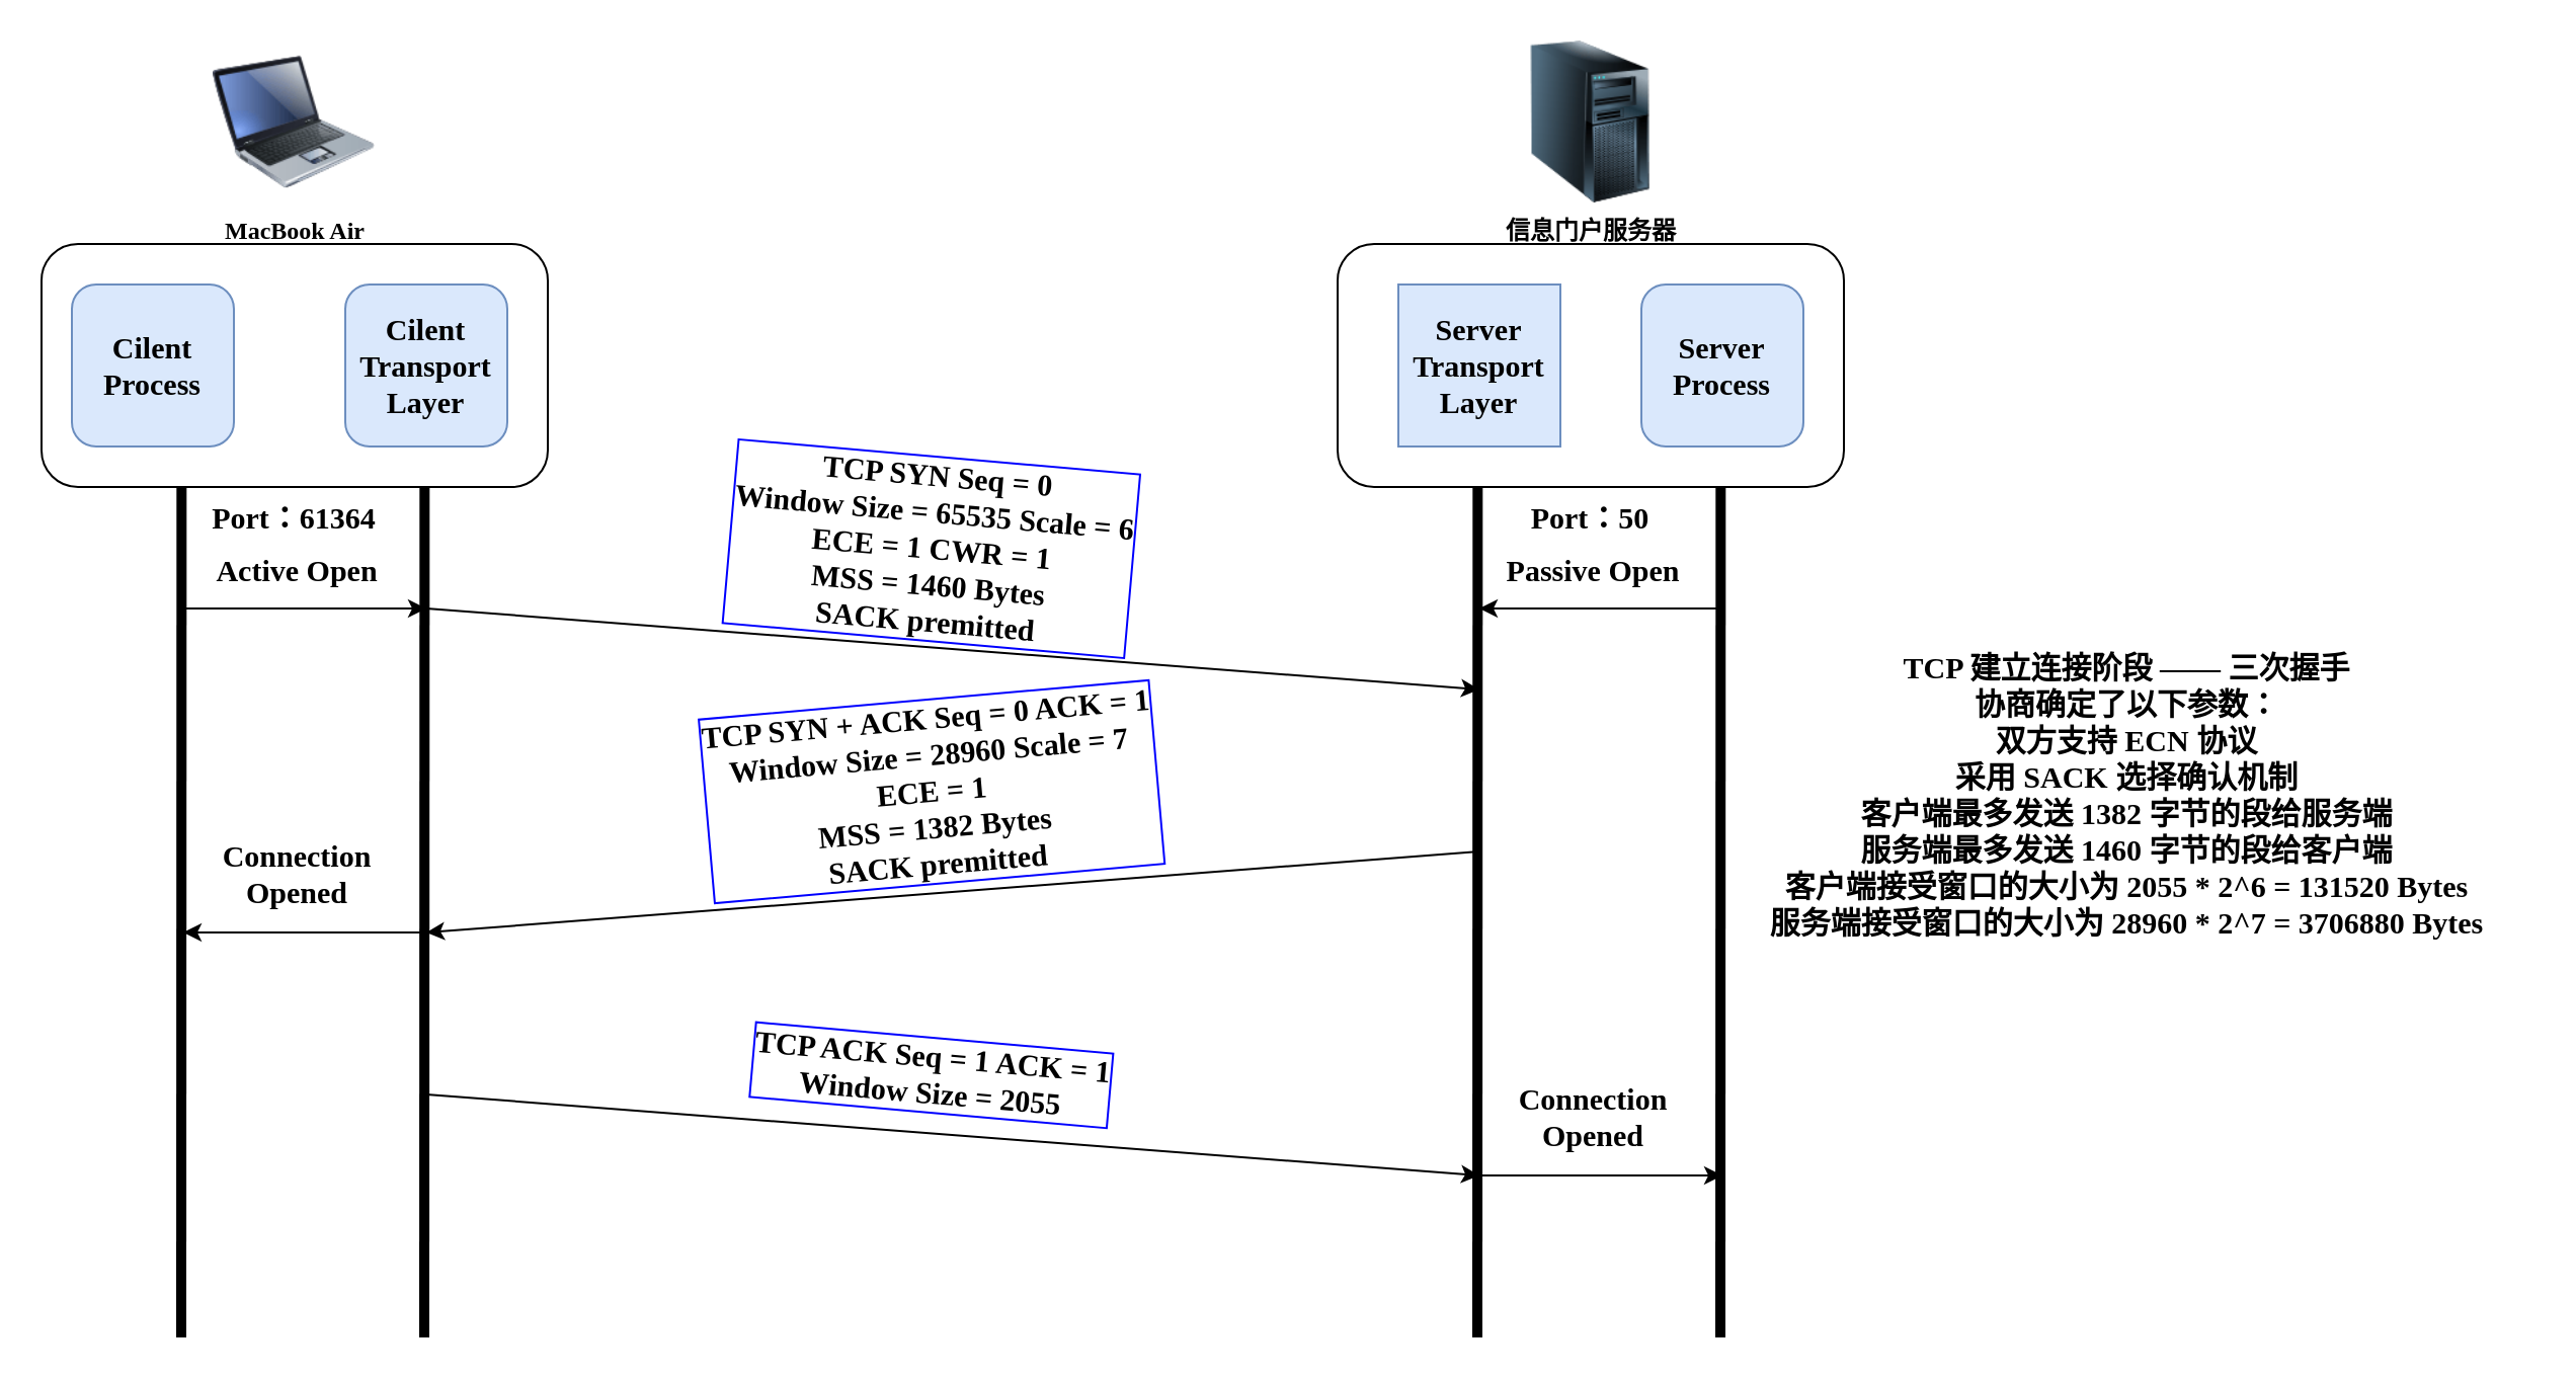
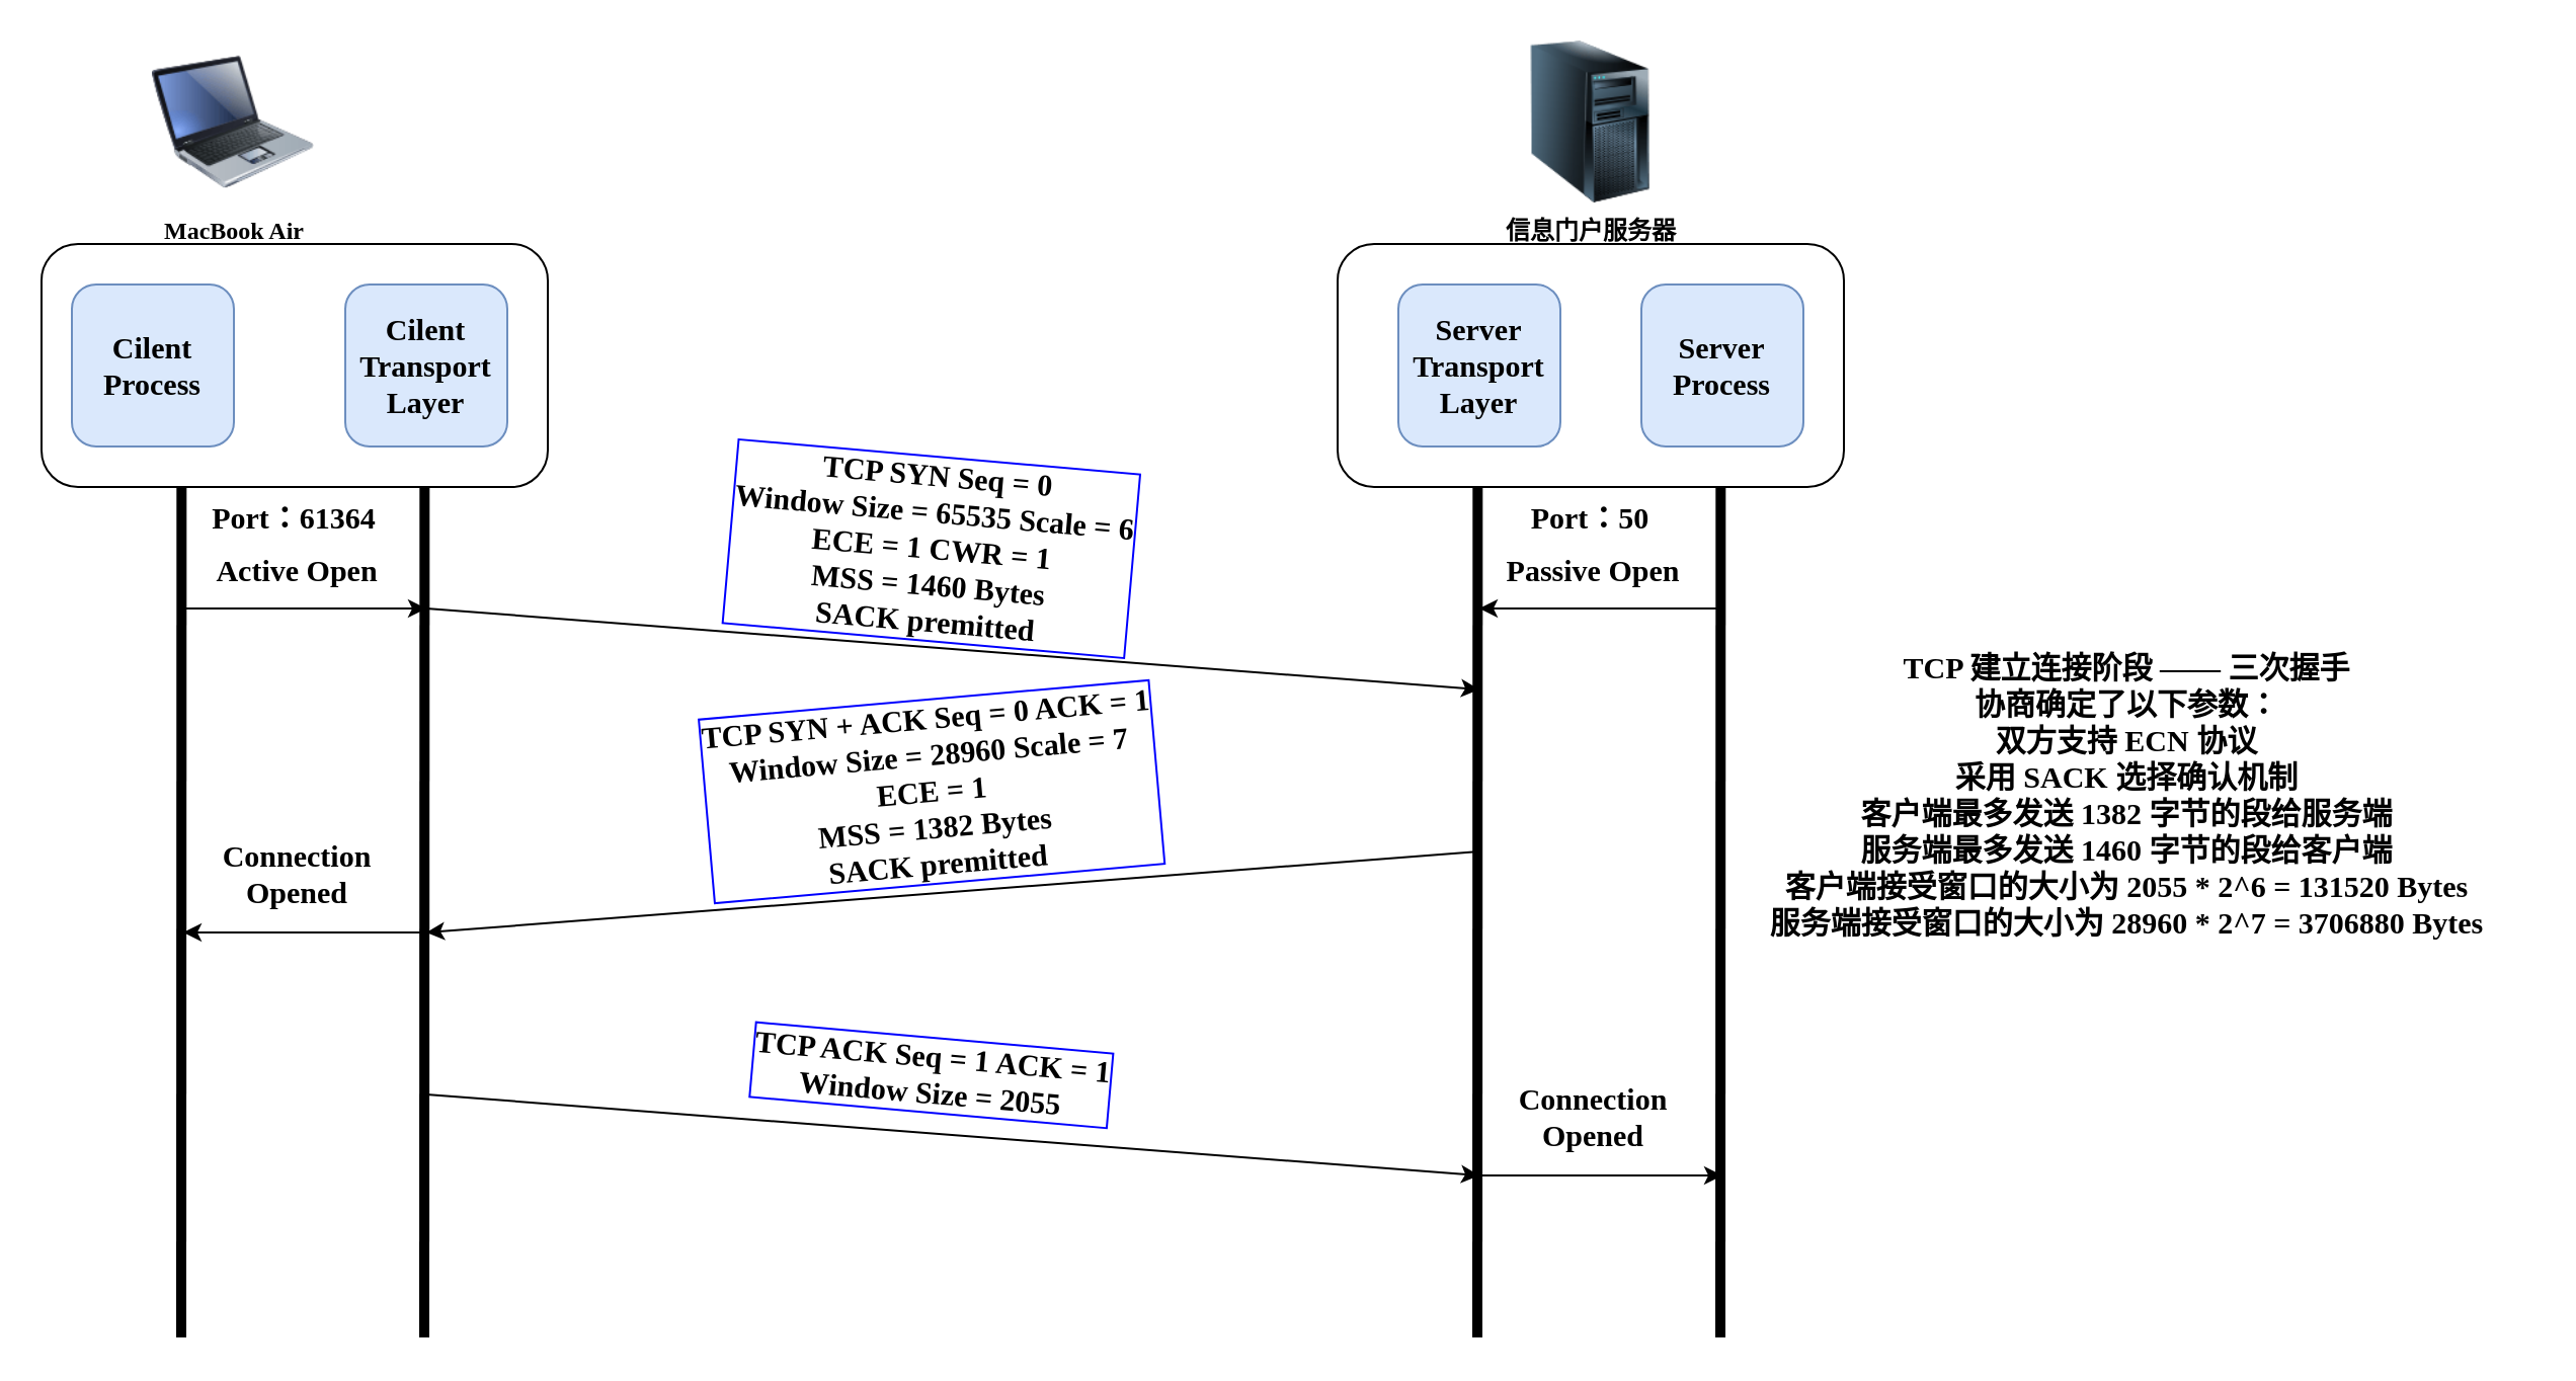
- <mxCell id="3" value="MacBook Air" style="image;html=1;image=img/lib/clip_art/computers/Laptop_128x128.png;fontStyle=1;fontFamily=Lucida Console;fontSize=12;" vertex="1" parent="1"><mxGeometry x="105" y="20" width="80" height="80" as="geometry" /></mxCell>
+ <mxCell id="3" value="MacBook Air" style="image;html=1;image=img/lib/clip_art/computers/Laptop_128x128.png;fontStyle=1;fontFamily=Lucida Console;fontSize=12;" vertex="1" parent="1"><mxGeometry x="75" y="20" width="80" height="80" as="geometry" /></mxCell>
- <mxCell id="15" value="Server&lt;br&gt;&lt;div&gt;Transport&lt;/div&gt;&lt;div&gt;Layer&lt;/div&gt;" style="whiteSpace=wrap;html=1;fontFamily=Lucida Console;fontStyle=1;fontSize=15;labelBackgroundColor=none;fillColor=#dae8fc;strokeColor=#6c8ebf;rounded=0;" vertex="1" parent="1"><mxGeometry x="690" y="140" width="80" height="80" as="geometry" /></mxCell>
+ <mxCell id="15" value="Server&lt;br&gt;&lt;div&gt;Transport&lt;/div&gt;&lt;div&gt;Layer&lt;/div&gt;" style="rounded=1;whiteSpace=wrap;html=1;fontFamily=Lucida Console;fontStyle=1;fontSize=15;labelBackgroundColor=none;fillColor=#dae8fc;strokeColor=#6c8ebf;" vertex="1" parent="1"><mxGeometry x="690" y="140" width="80" height="80" as="geometry" /></mxCell>
